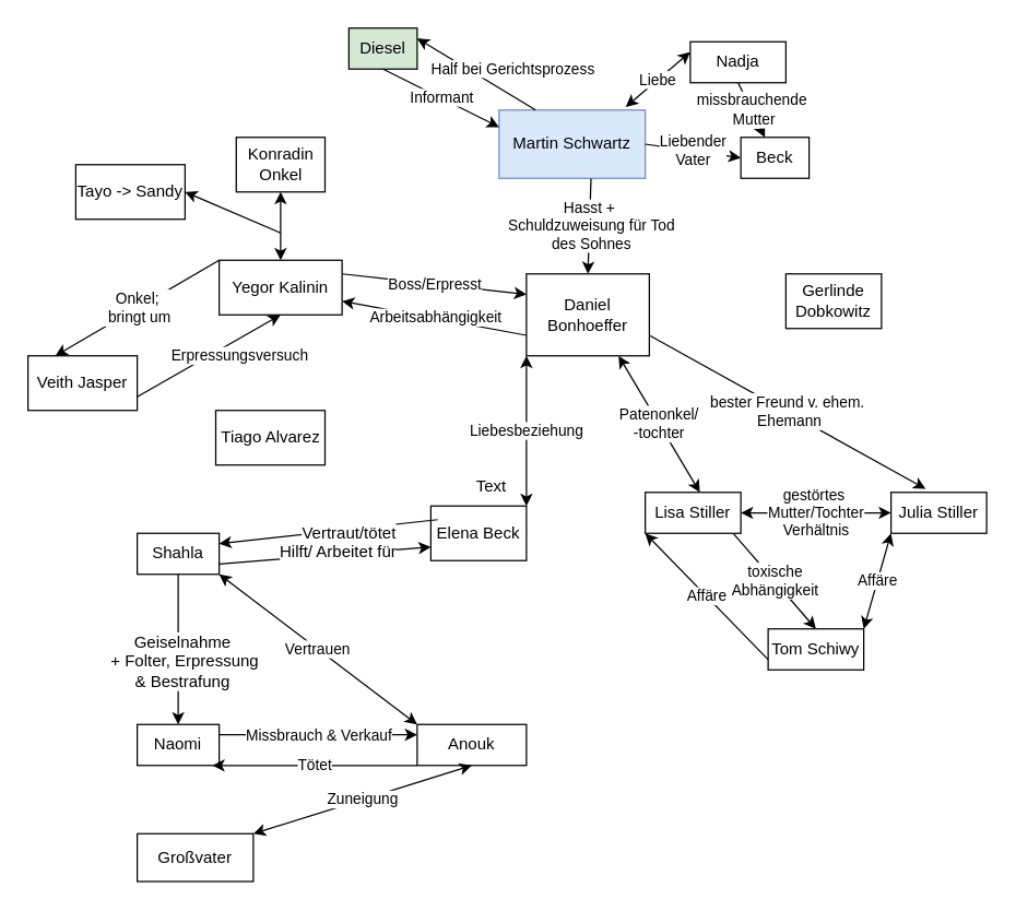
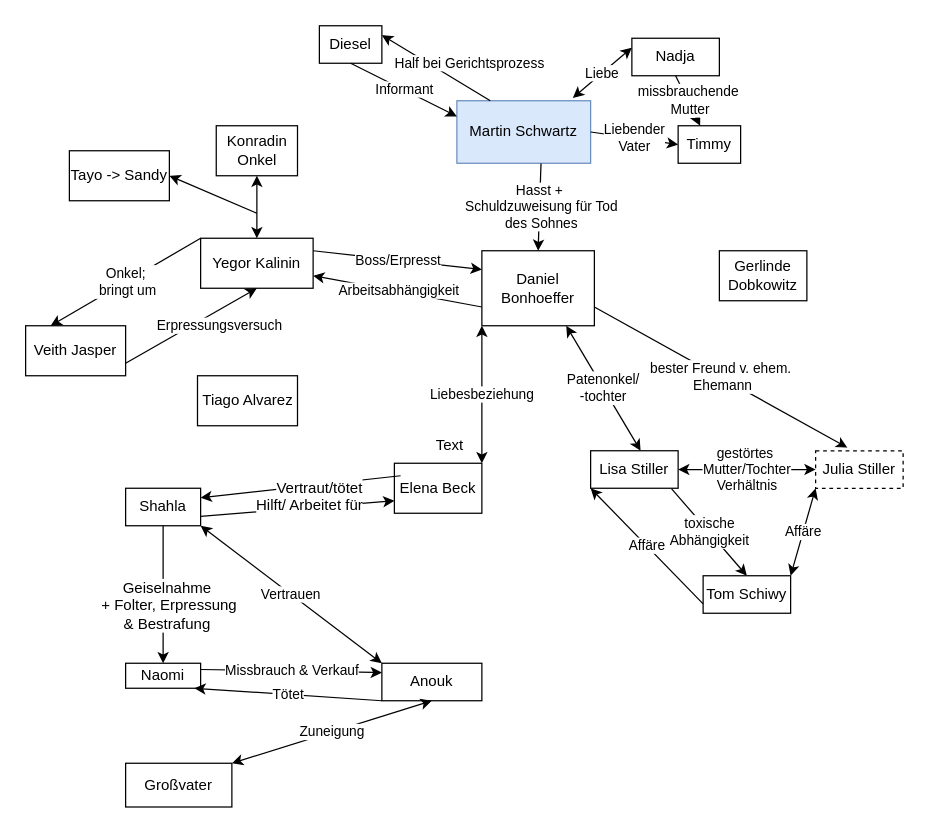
- <mxCell id="13" value="Diesel" parent="1" vertex="1" style="rounded=0;whiteSpace=wrap;html=1;fillColor=#d5e8d4;"><mxGeometry as="geometry" height="30" width="50" y="20" x="255" /></mxCell>
+ <mxCell id="13" value="Diesel" parent="1" vertex="1" style="rounded=0;whiteSpace=wrap;html=1;"><mxGeometry as="geometry" height="30" width="50" y="20" x="255" /></mxCell>
- <mxCell id="10" value="Beck" parent="1" vertex="1" style="rounded=0;whiteSpace=wrap;html=1;"><mxGeometry as="geometry" height="30" width="50" y="100" x="542" /></mxCell>
+ <mxCell id="10" value="Timmy" parent="1" vertex="1" style="rounded=0;whiteSpace=wrap;html=1;"><mxGeometry as="geometry" height="30" width="50" y="100" x="542" /></mxCell>
- <mxCell id="19" value="Julia Stiller" parent="1" vertex="1" style="rounded=0;whiteSpace=wrap;html=1;"><mxGeometry as="geometry" height="30" width="70" y="360" x="652" /></mxCell>
+ <mxCell id="19" value="Julia Stiller" parent="1" vertex="1" style="rounded=0;whiteSpace=wrap;html=1;dashed=1;"><mxGeometry as="geometry" height="30" width="70" y="360" x="652" /></mxCell>
- <mxCell id="11" value="Naomi" parent="1" vertex="1" style="rounded=0;whiteSpace=wrap;html=1;"><mxGeometry as="geometry" height="30" width="60" y="530" x="100" /></mxCell>
+ <mxCell id="11" value="Naomi" parent="1" vertex="1" style="rounded=0;whiteSpace=wrap;html=1;"><mxGeometry x="100" y="530" as="geometry" height="20" width="60" /></mxCell>
